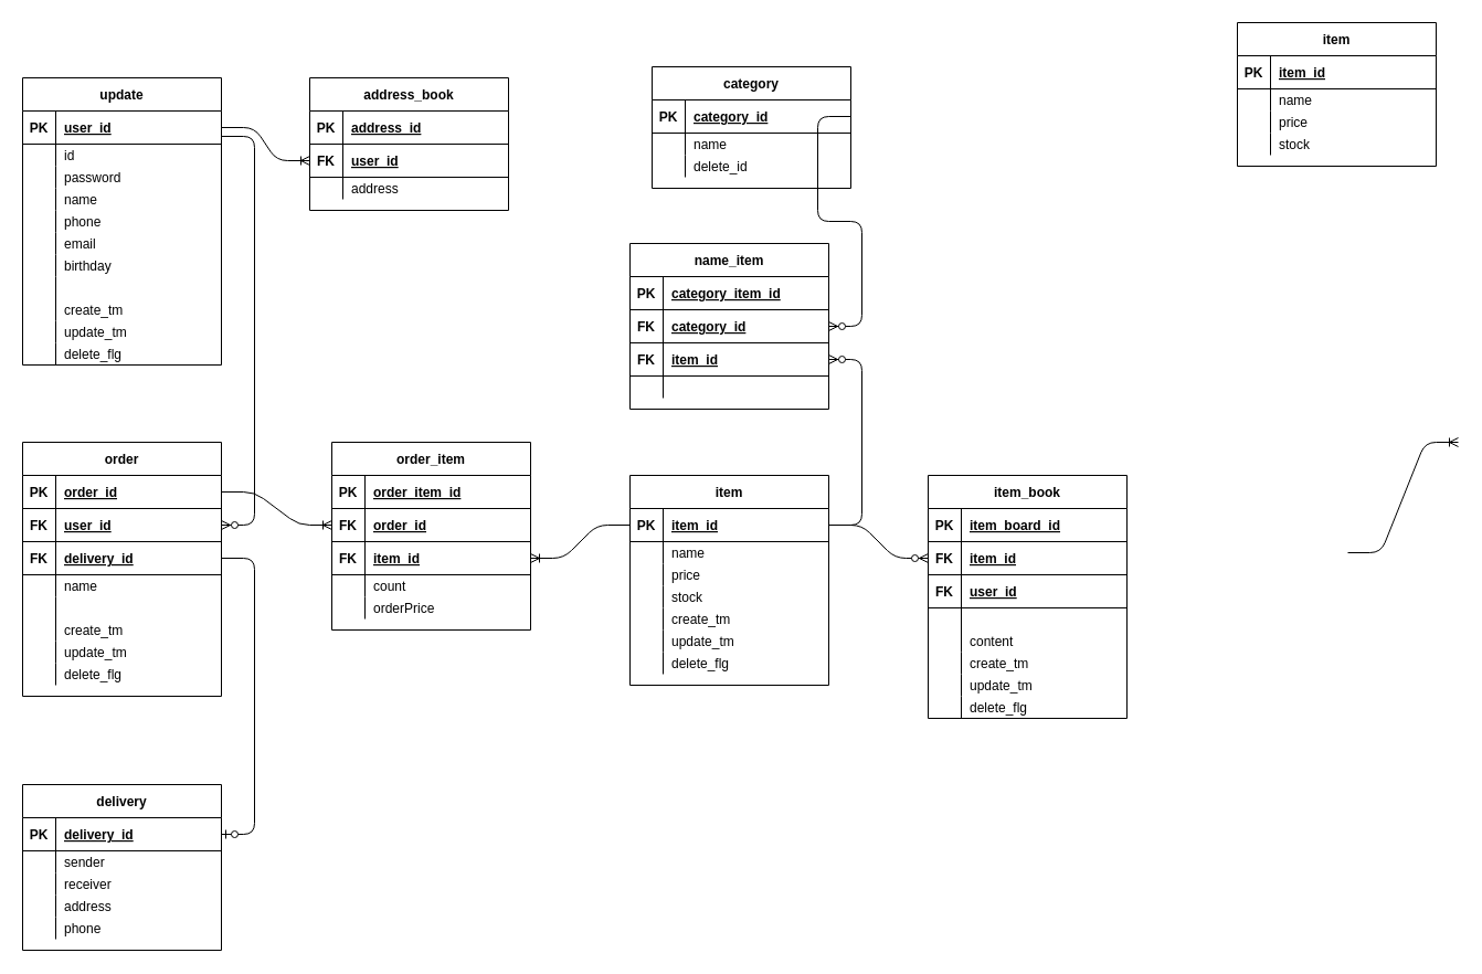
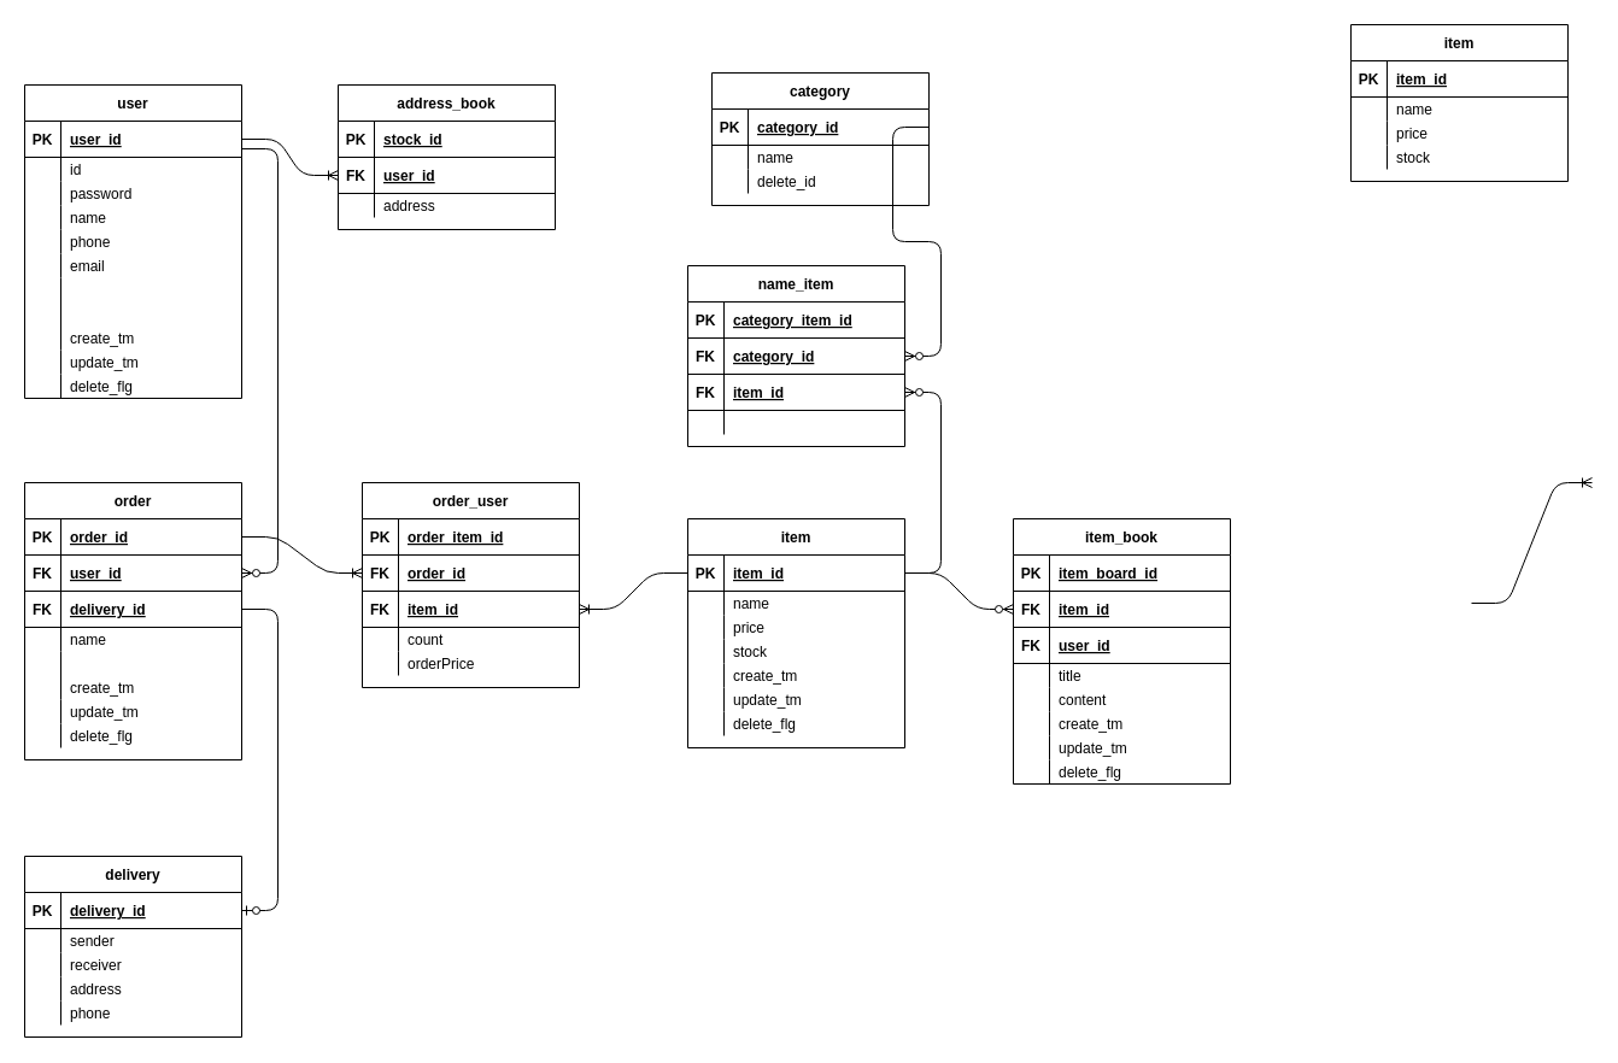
- <mxCell id="2" value="update" style="shape=table;startSize=30;container=1;collapsible=1;childLayout=tableLayout;fixedRows=1;rowLines=0;fontStyle=1;align=center;resizeLast=1;" parent="1" vertex="1"><mxGeometry x="20" y="70" width="180" height="260" as="geometry" /></mxCell>
+ <mxCell id="2" value="user" style="shape=table;startSize=30;container=1;collapsible=1;childLayout=tableLayout;fixedRows=1;rowLines=0;fontStyle=1;align=center;resizeLast=1;" parent="1" vertex="1"><mxGeometry x="20" y="70" width="180" height="260" as="geometry" /></mxCell>
- <mxCell id="38" value="address_id" style="shape=partialRectangle;connectable=0;fillColor=none;top=0;left=0;bottom=0;right=0;align=left;spacingLeft=6;fontStyle=5;overflow=hidden;" parent="36" vertex="1"><mxGeometry x="30" width="150" height="30" as="geometry" /></mxCell>
+ <mxCell id="38" value="stock_id" style="shape=partialRectangle;connectable=0;fillColor=none;top=0;left=0;bottom=0;right=0;align=left;spacingLeft=6;fontStyle=5;overflow=hidden;" parent="36" vertex="1"><mxGeometry x="30" width="150" height="30" as="geometry" /></mxCell>
- <mxCell id="23" value="birthday" style="shape=partialRectangle;connectable=0;fillColor=none;top=0;left=0;bottom=0;right=0;align=left;spacingLeft=6;overflow=hidden;" parent="21" vertex="1"><mxGeometry x="30" width="150" height="20" as="geometry" /></mxCell>
- <mxCell id="115" value="order_item" style="shape=table;startSize=30;container=1;collapsible=1;childLayout=tableLayout;fixedRows=1;rowLines=0;fontStyle=1;align=center;resizeLast=1;" parent="1" vertex="1"><mxGeometry x="300" y="400" width="180" height="170" as="geometry" /></mxCell>
+ <mxCell id="115" value="order_user" style="shape=table;startSize=30;container=1;collapsible=1;childLayout=tableLayout;fixedRows=1;rowLines=0;fontStyle=1;align=center;resizeLast=1;" parent="1" vertex="1"><mxGeometry x="300" y="400" width="180" height="170" as="geometry" /></mxCell>
+ <mxCell id="180" value="title" style="shape=partialRectangle;connectable=0;fillColor=none;top=0;left=0;bottom=0;right=0;align=left;spacingLeft=6;overflow=hidden;" parent="178" vertex="1"><mxGeometry x="30" width="150" height="20" as="geometry" /></mxCell>
